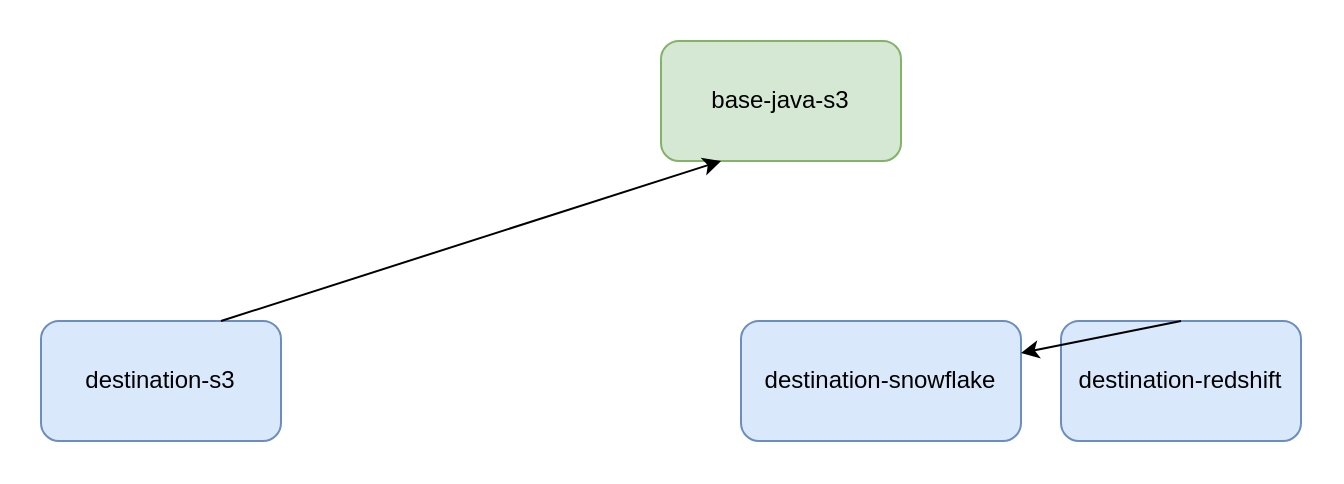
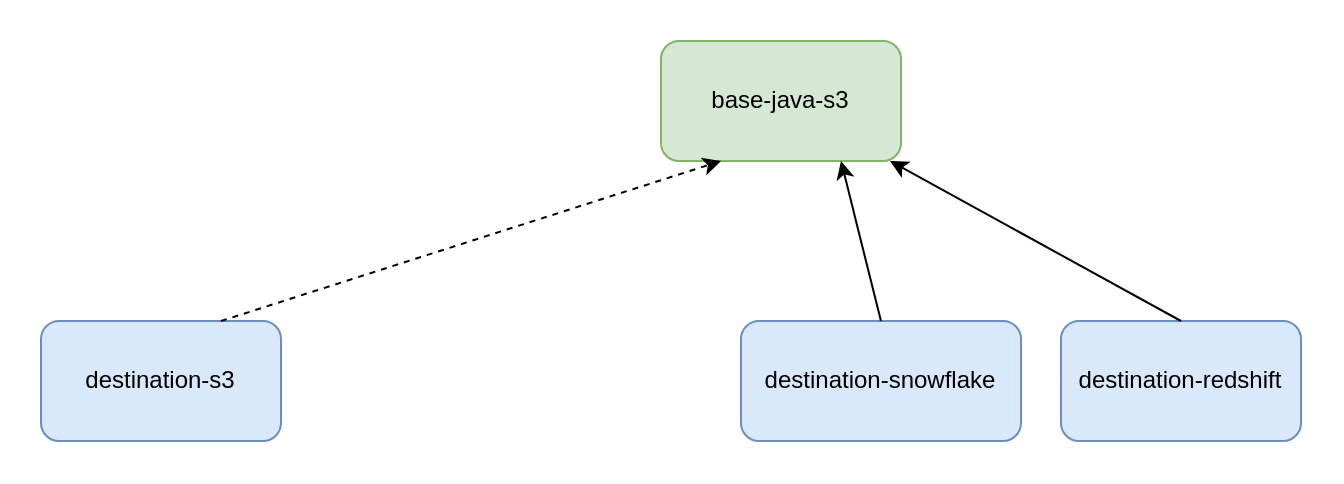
- <mxCell id="4" value="" style="endArrow=classic;html=1;rounded=0;exitX=0.75;exitY=0;exitDx=0;exitDy=0;entryX=0.25;entryY=1;entryDx=0;entryDy=0;" edge="1" parent="1" source="3" target="2"><mxGeometry width="50" height="50" relative="1" as="geometry"><mxPoint x="280" y="130" as="sourcePoint" /><mxPoint x="330" y="80" as="targetPoint" /></mxGeometry></mxCell>
+ <mxCell id="4" value="" style="endArrow=classic;html=1;rounded=0;exitX=0.75;exitY=0;exitDx=0;exitDy=0;entryX=0.25;entryY=1;entryDx=0;entryDy=0;dashed=1;" edge="1" parent="1" source="3" target="2"><mxGeometry width="50" height="50" relative="1" as="geometry"><mxPoint x="280" y="130" as="sourcePoint" /><mxPoint x="330" y="80" as="targetPoint" /></mxGeometry></mxCell>
+ <mxCell id="6" value="" style="endArrow=classic;html=1;rounded=0;entryX=0.75;entryY=1;entryDx=0;entryDy=0;exitX=0.5;exitY=0;exitDx=0;exitDy=0;" edge="1" parent="1" source="5" target="2"><mxGeometry width="50" height="50" relative="1" as="geometry"><mxPoint x="400" y="280" as="sourcePoint" /><mxPoint x="450" y="230" as="targetPoint" /></mxGeometry></mxCell>
- <mxCell id="8" value="" style="endArrow=classic;html=1;rounded=0;exitX=0.5;exitY=0;exitDx=0;exitDy=0;" edge="1" parent="1" source="7" target="5"><mxGeometry width="50" height="50" relative="1" as="geometry"><mxPoint x="570" y="120" as="sourcePoint" /><mxPoint x="450" y="80" as="targetPoint" /></mxGeometry></mxCell>
+ <mxCell id="8" value="" style="endArrow=classic;html=1;rounded=0;exitX=0.5;exitY=0;exitDx=0;exitDy=0;" edge="1" parent="1" source="7" target="2"><mxGeometry width="50" height="50" relative="1" as="geometry"><mxPoint x="570" y="120" as="sourcePoint" /><mxPoint x="450" y="80" as="targetPoint" /></mxGeometry></mxCell>
